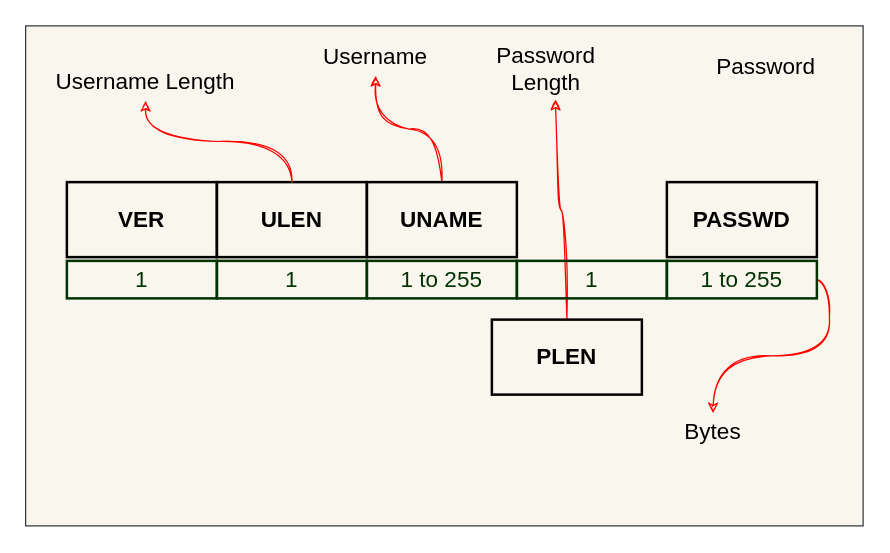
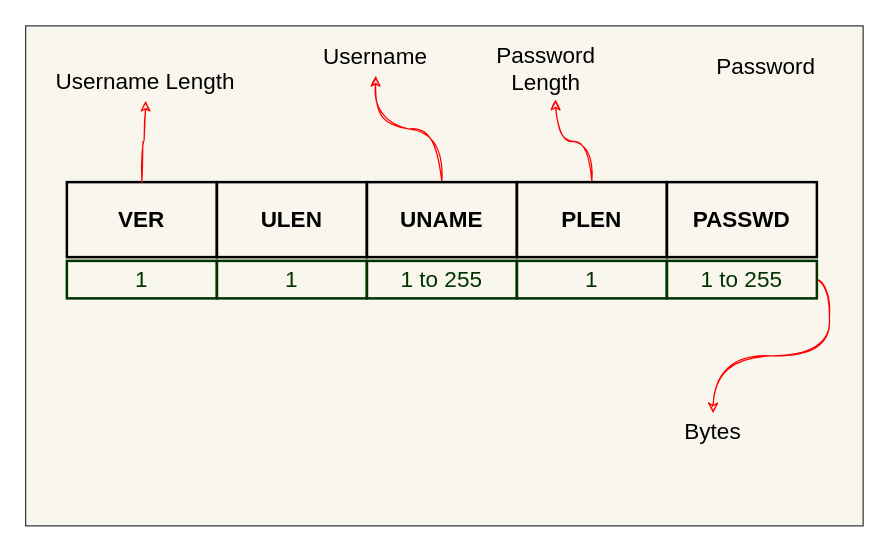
- <mxCell id="5" style="edgeStyle=orthogonalEdgeStyle;curved=1;sketch=1;html=1;entryX=0.5;entryY=0;entryDx=0;entryDy=0;strokeColor=#FF0000;fontSize=18;fontColor=#000000;startArrow=classic;startFill=1;endArrow=none;endFill=0;" parent="1" source="6" target="4" edge="1"><mxGeometry relative="1" as="geometry" /></mxCell>
+ <mxCell id="5" style="edgeStyle=orthogonalEdgeStyle;curved=1;sketch=1;html=1;strokeColor=#FF0000;fontSize=18;fontColor=#000000;startArrow=classic;startFill=1;endArrow=none;endFill=0;" parent="1" source="6" target="3" edge="1"><mxGeometry relative="1" as="geometry" /></mxCell>
- <mxCell id="16" value="&lt;b&gt;&lt;font color=&quot;#000000&quot; style=&quot;font-size: 18px;&quot;&gt;PLEN&lt;/font&gt;&lt;/b&gt;" style="rounded=0;whiteSpace=wrap;html=1;fillColor=none;strokeColor=#000000;strokeWidth=2;" vertex="1" parent="1"><mxGeometry x="393" y="255" width="120" height="60" as="geometry" /></mxCell>
+ <mxCell id="16" value="&lt;b&gt;&lt;font color=&quot;#000000&quot; style=&quot;font-size: 18px;&quot;&gt;PLEN&lt;/font&gt;&lt;/b&gt;" style="rounded=0;whiteSpace=wrap;html=1;fillColor=none;strokeColor=#000000;strokeWidth=2;" vertex="1" parent="1"><mxGeometry x="413" y="145" width="120" height="60" as="geometry" /></mxCell>
